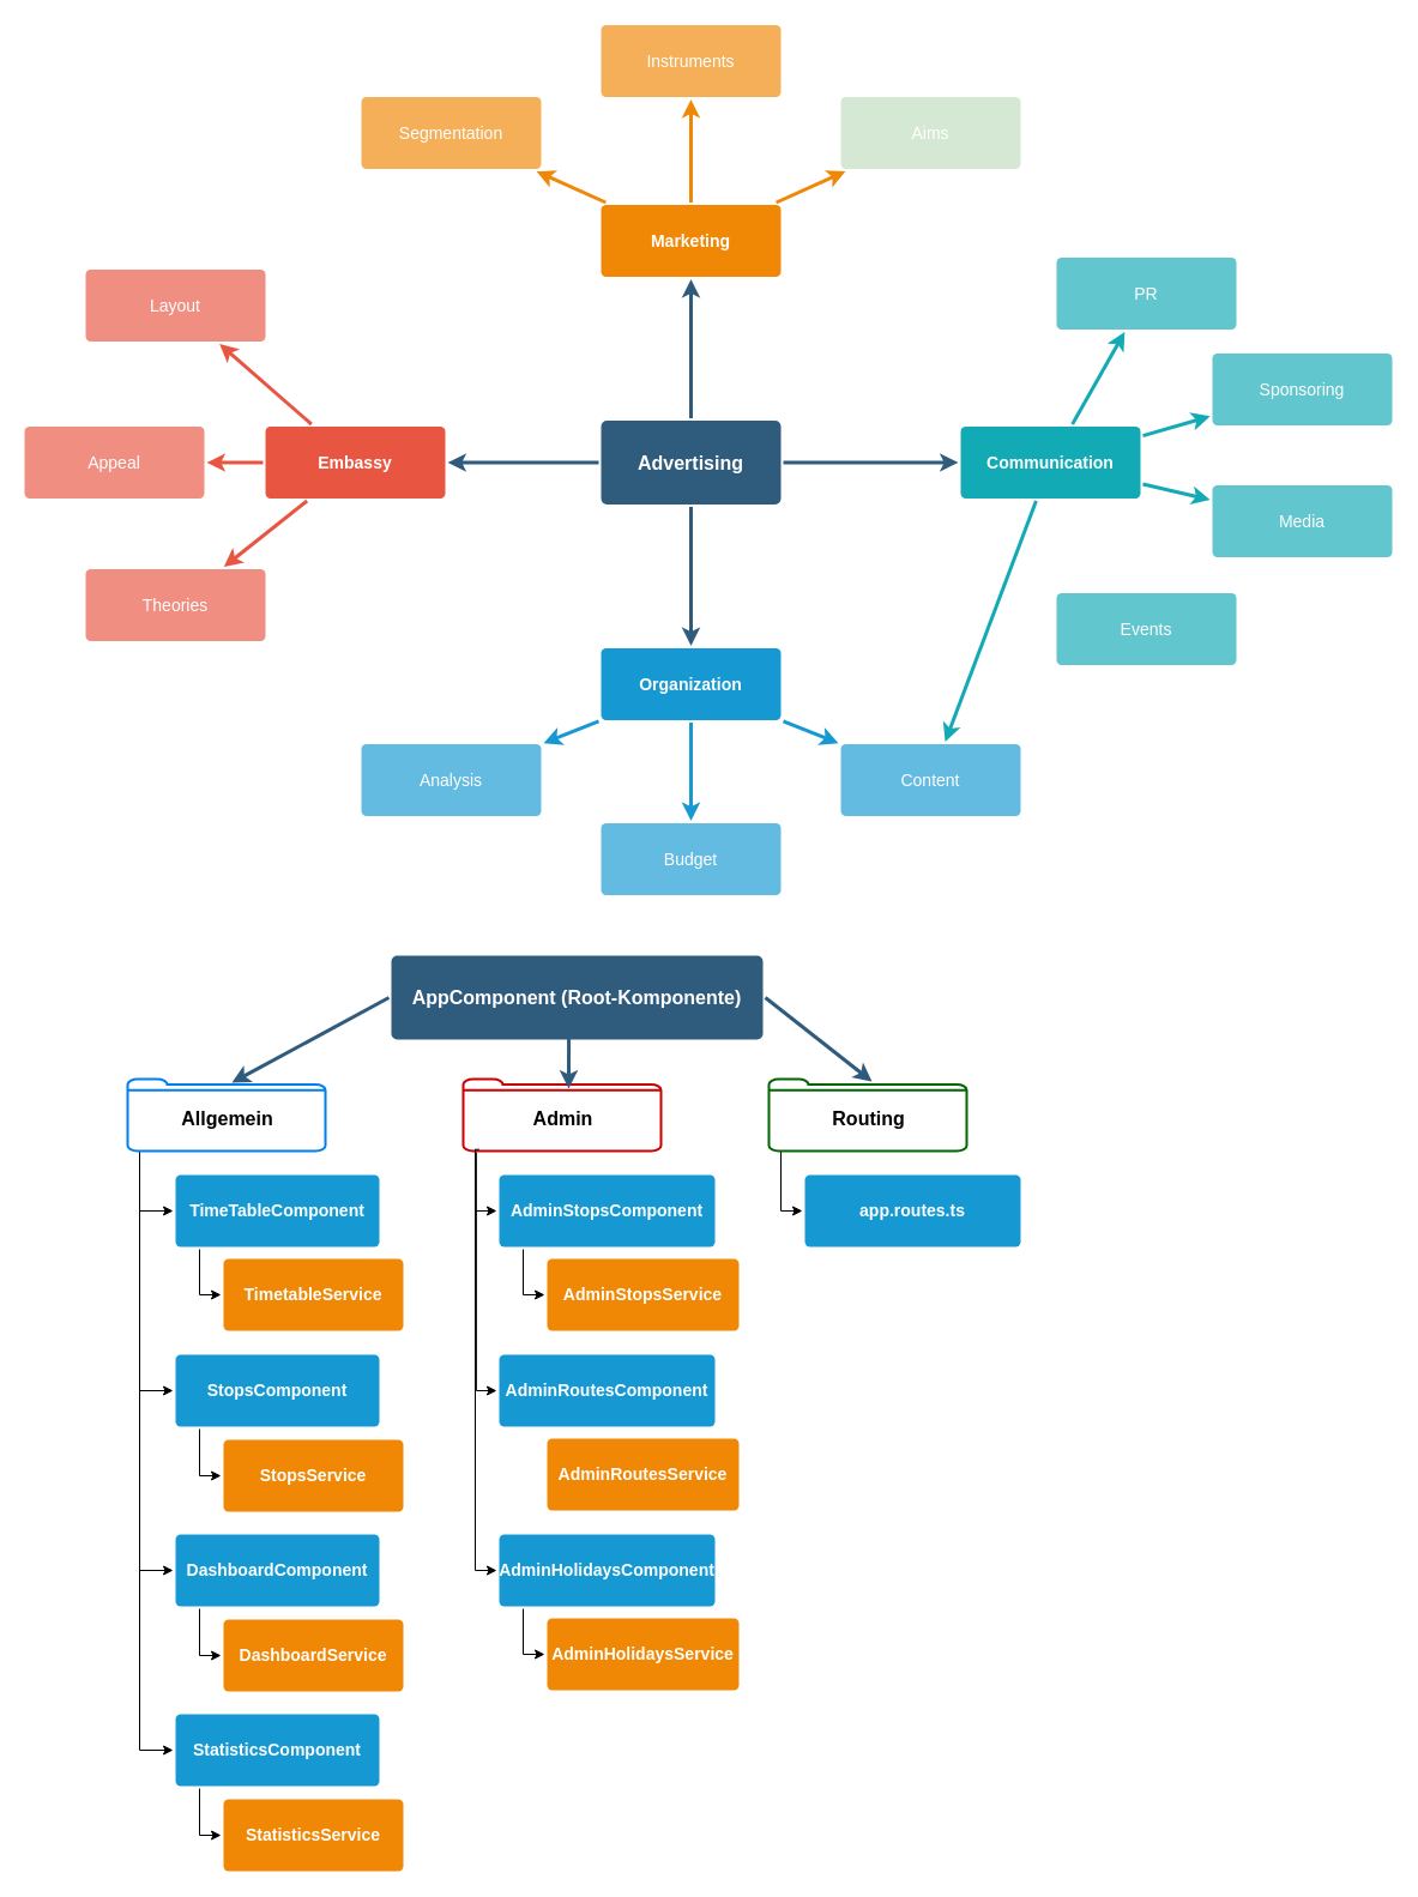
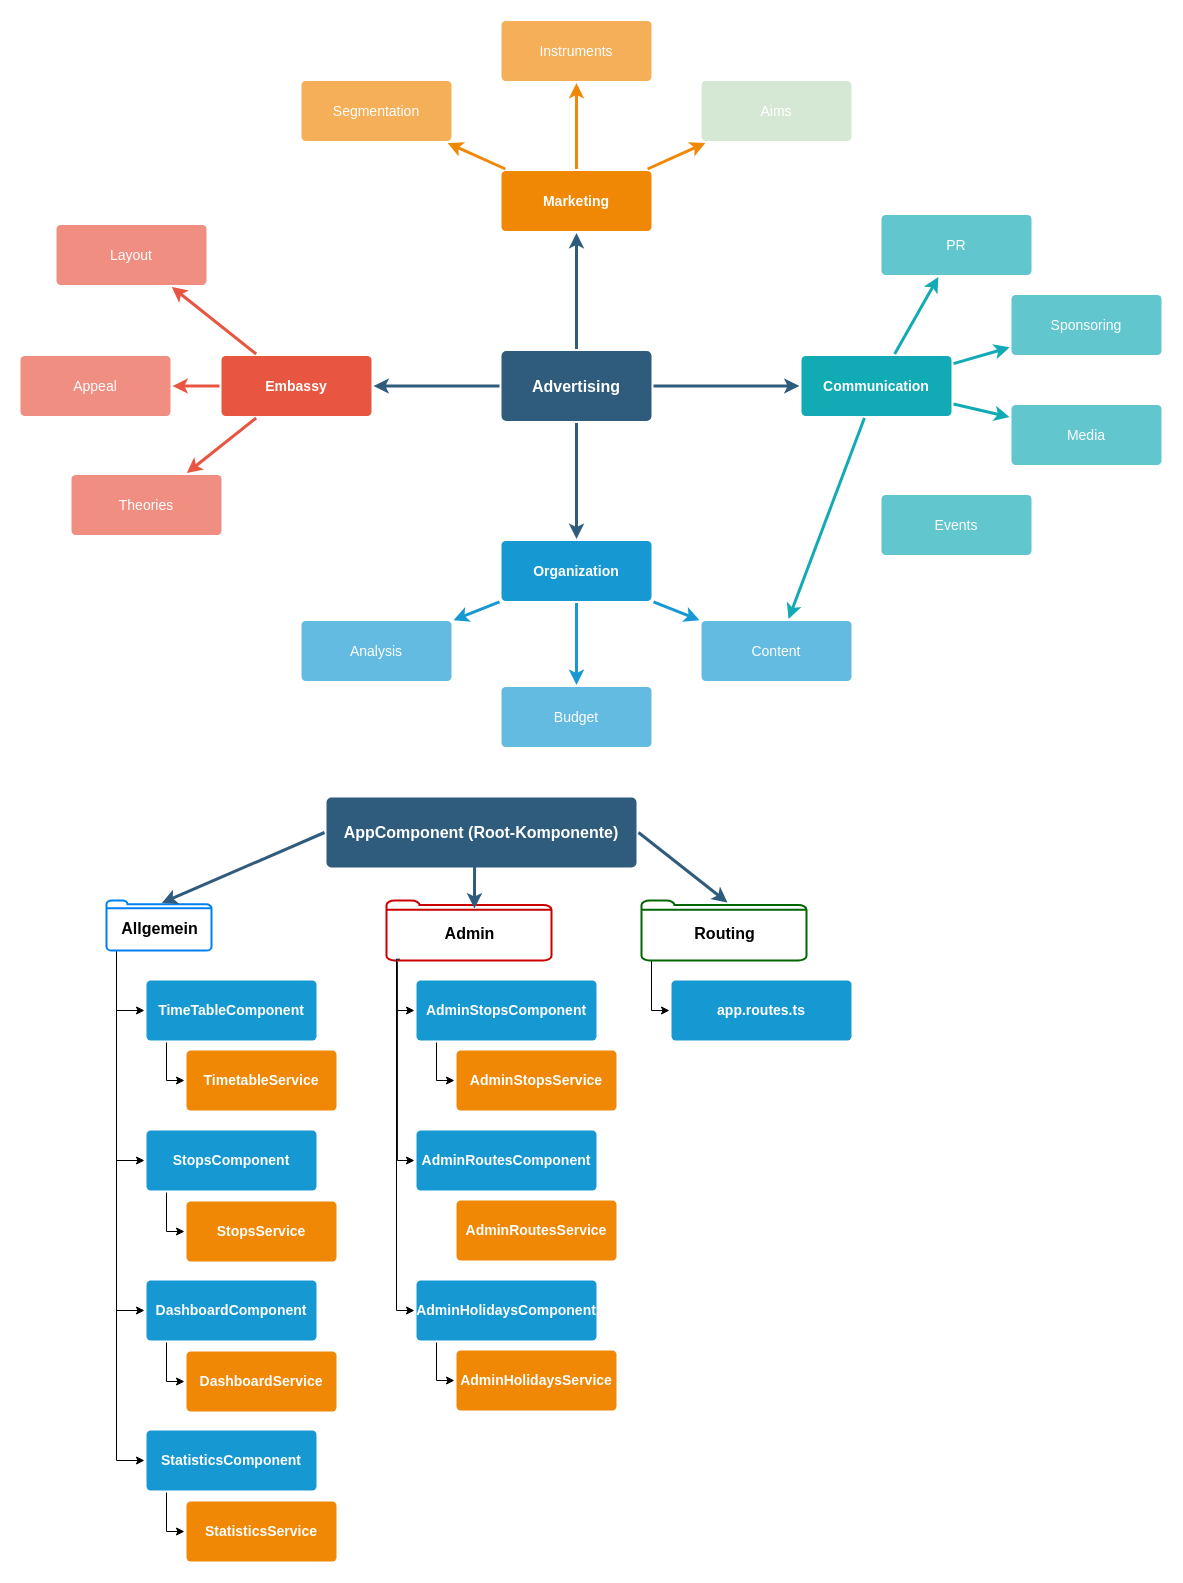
- <mxCell id="13" value="Layout" style="rounded=1;whiteSpace=wrap;html=1;shadow=0;labelBackgroundColor=none;strokeColor=none;strokeWidth=3;fillColor=#f08e81;fontFamily=Helvetica;fontSize=14;fontColor=#FFFFFF;align=center;spacing=5;fontStyle=0;arcSize=7;perimeterSpacing=2;" parent="1" vertex="1"><mxGeometry x="71" y="224.5" width="150" height="60" as="geometry" /></mxCell>
+ <mxCell id="13" value="Layout" style="rounded=1;whiteSpace=wrap;html=1;shadow=0;labelBackgroundColor=none;strokeColor=none;strokeWidth=3;fillColor=#f08e81;fontFamily=Helvetica;fontSize=14;fontColor=#FFFFFF;align=center;spacing=5;fontStyle=0;arcSize=7;perimeterSpacing=2;" parent="1" vertex="1"><mxGeometry x="56" y="224.5" width="150" height="60" as="geometry" /></mxCell>
- <mxCell id="42" value="Allgemein" style="html=1;verticalLabelPosition=middle;align=center;labelBackgroundColor=#ffffff;verticalAlign=middle;strokeWidth=2;strokeColor=#0080F0;shadow=0;dashed=0;shape=mxgraph.ios7.icons.folder;labelPosition=center;spacingTop=6;fontSize=16;fontStyle=1" parent="1" vertex="1"><mxGeometry x="106" y="900" width="165" height="60" as="geometry" /></mxCell>
+ <mxCell id="42" value="Allgemein" style="html=1;verticalLabelPosition=middle;align=center;labelBackgroundColor=#ffffff;verticalAlign=middle;strokeWidth=2;strokeColor=#0080F0;shadow=0;dashed=0;shape=mxgraph.ios7.icons.folder;labelPosition=center;spacingTop=6;fontSize=16;fontStyle=1" parent="1" vertex="1"><mxGeometry x="106" y="900" width="105" height="50" as="geometry" /></mxCell>
